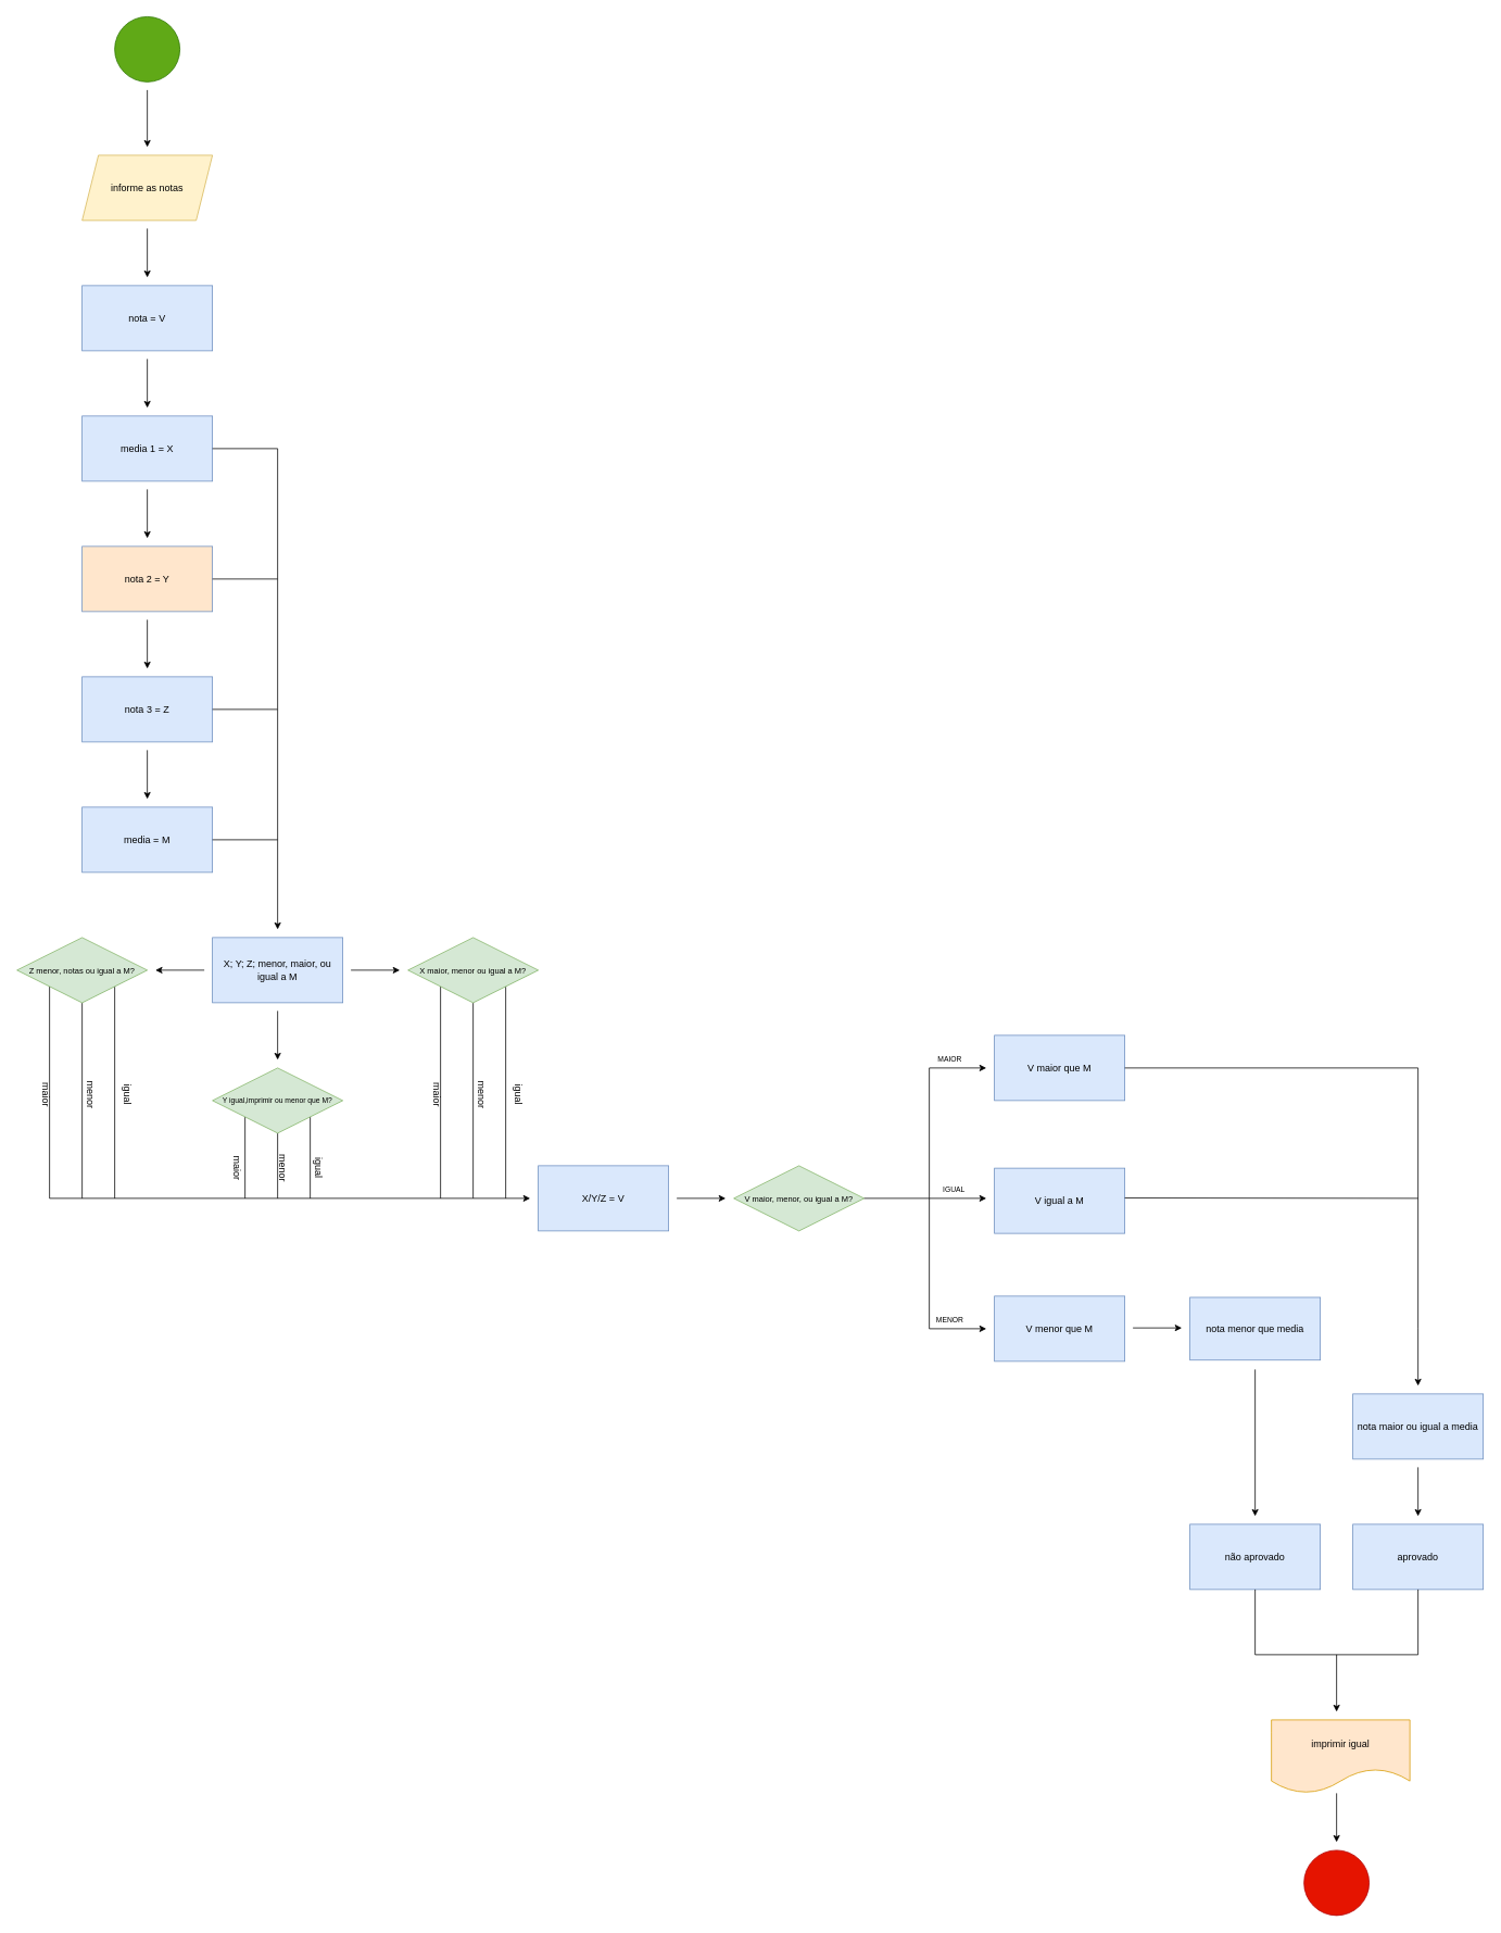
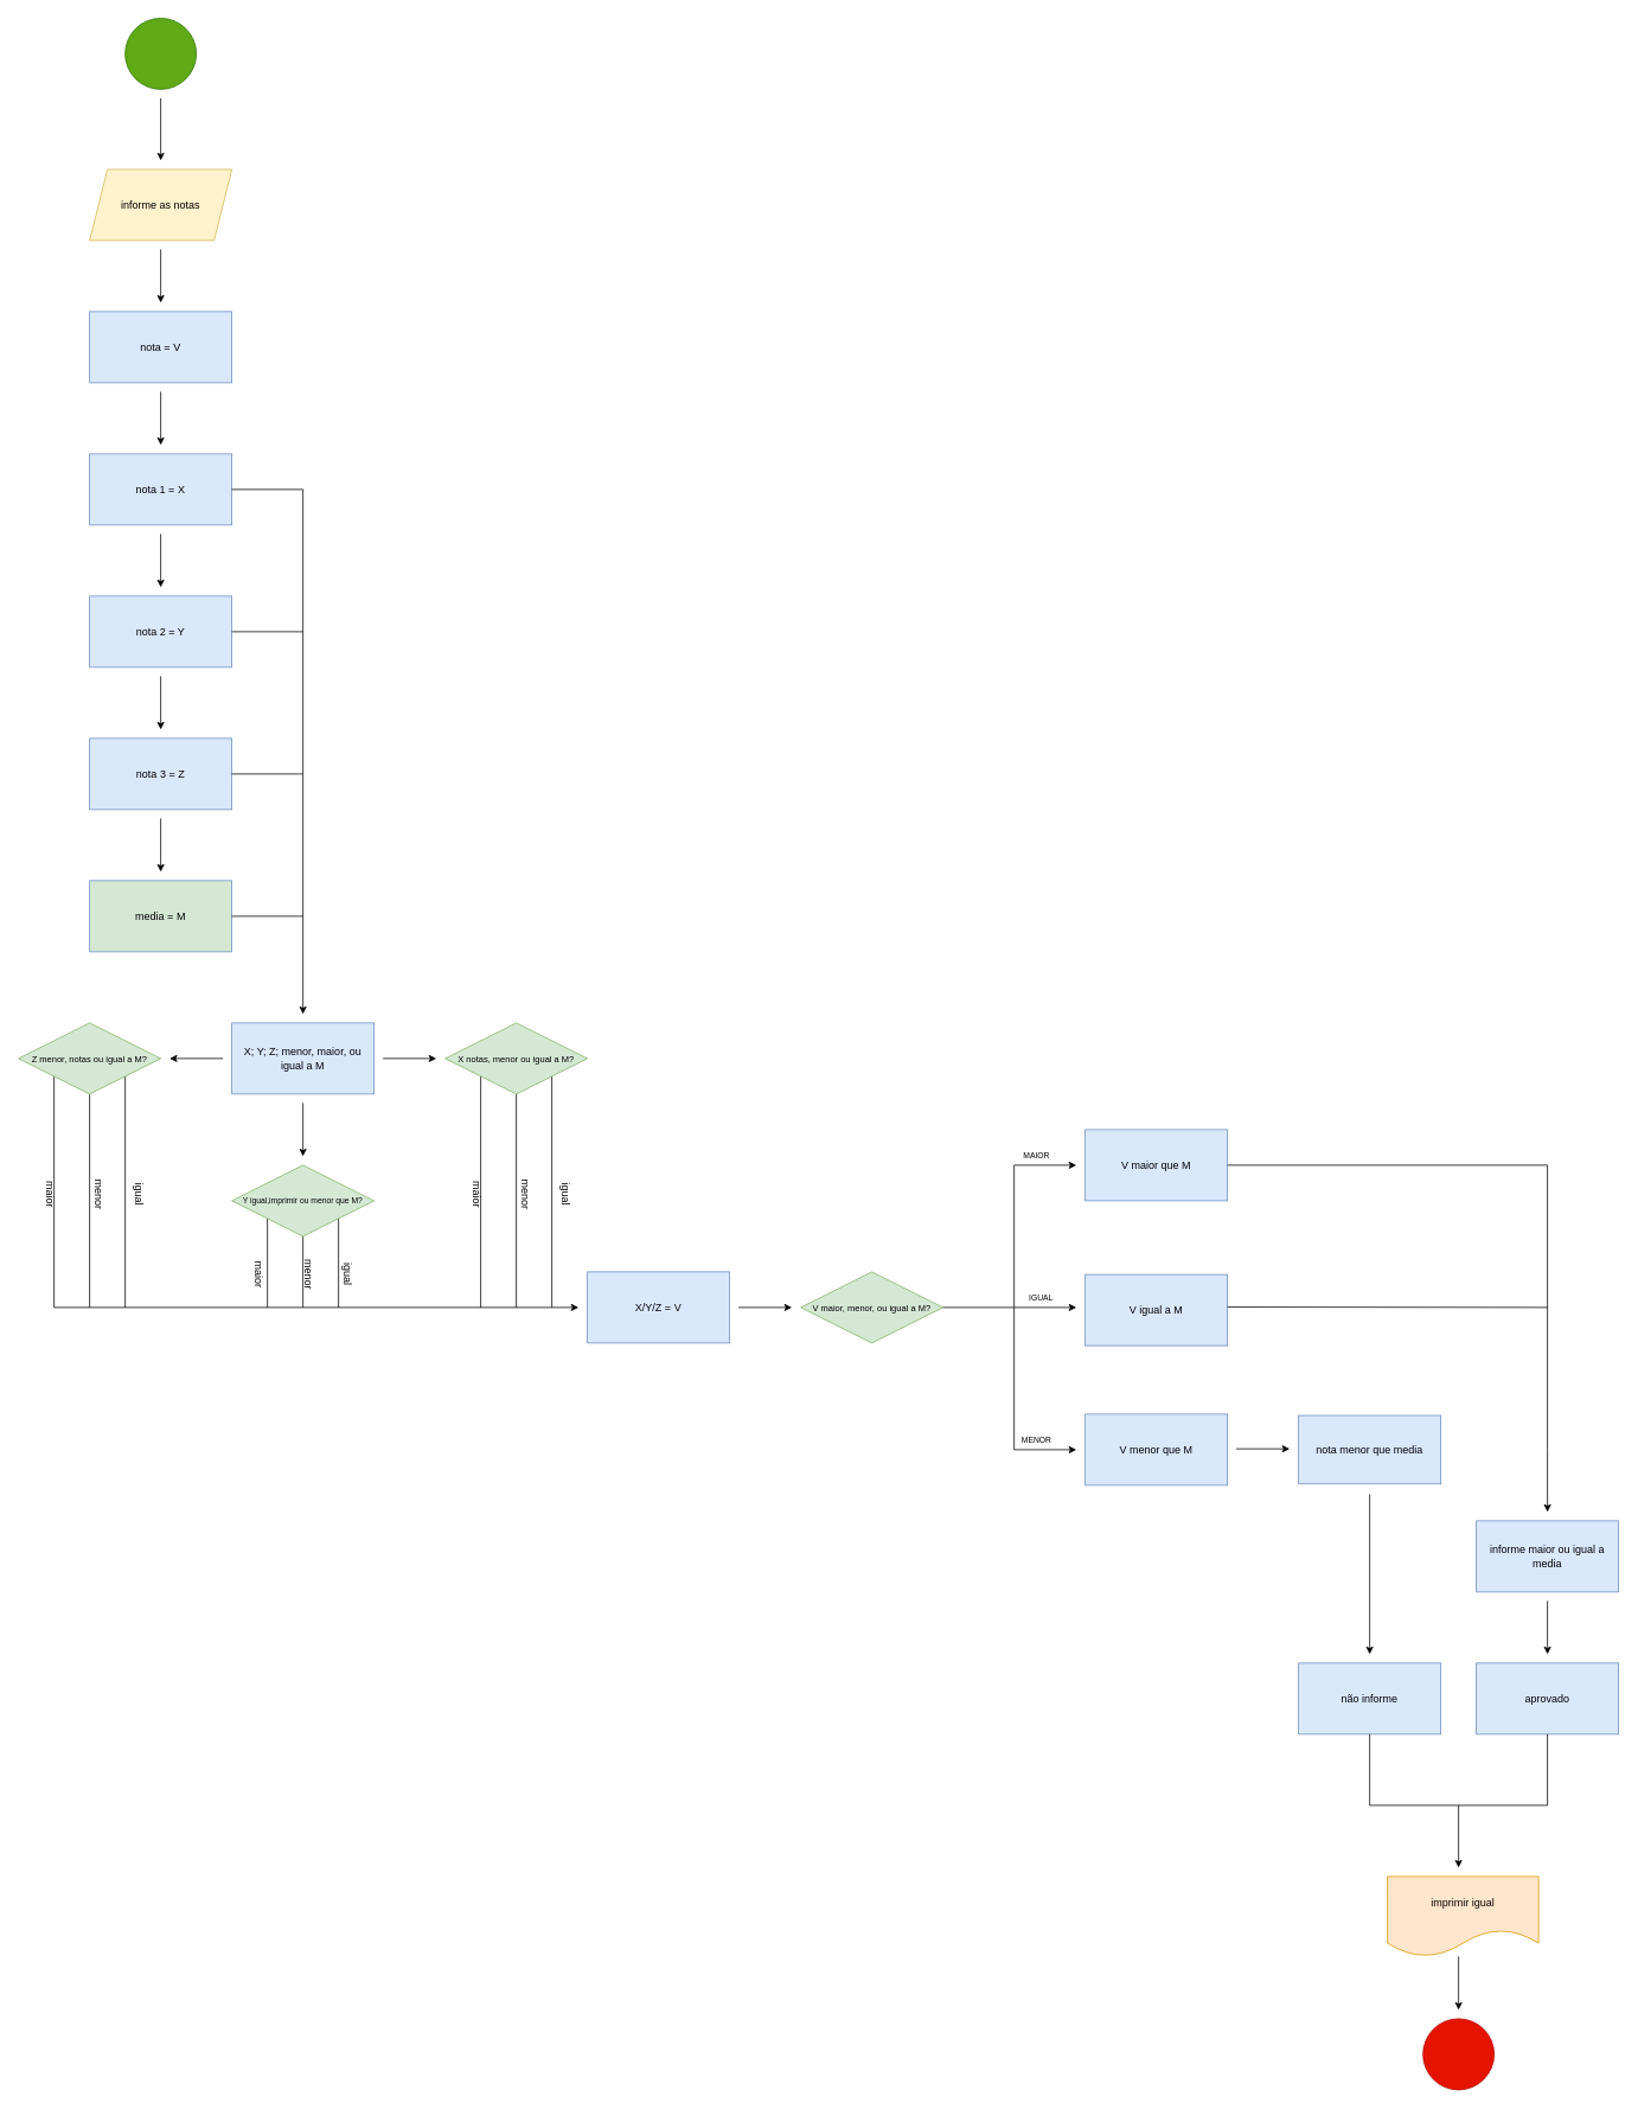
- <mxCell id="5" value="media 1 = X" style="whiteSpace=wrap;html=1;fillColor=#dae8fc;strokeColor=#6c8ebf;" parent="1" vertex="1"><mxGeometry x="100" y="510" width="160" height="80" as="geometry" /></mxCell>
+ <mxCell id="5" value="nota 1 = X" style="whiteSpace=wrap;html=1;fillColor=#dae8fc;strokeColor=#6c8ebf;" parent="1" vertex="1"><mxGeometry x="100" y="510" width="160" height="80" as="geometry" /></mxCell>
- <mxCell id="7" value="nota 2 = Y" style="rounded=0;whiteSpace=wrap;html=1;fillColor=#ffe6cc;strokeColor=#6c8ebf;" parent="1" vertex="1"><mxGeometry x="100" y="670" width="160" height="80" as="geometry" /></mxCell>
+ <mxCell id="7" value="nota 2 = Y" style="rounded=0;whiteSpace=wrap;html=1;fillColor=#dae8fc;strokeColor=#6c8ebf;" parent="1" vertex="1"><mxGeometry x="100" y="670" width="160" height="80" as="geometry" /></mxCell>
- <mxCell id="16" value="media = M" style="whiteSpace=wrap;html=1;fillColor=#dae8fc;strokeColor=#6c8ebf;" parent="1" vertex="1"><mxGeometry x="100" y="990" width="160" height="80" as="geometry" /></mxCell>
+ <mxCell id="16" value="media = M" style="whiteSpace=wrap;html=1;fillColor=#d5e8d4;strokeColor=#6c8ebf;" parent="1" vertex="1"><mxGeometry x="100" y="990" width="160" height="80" as="geometry" /></mxCell>
- <mxCell id="45" value="X maior, menor ou igual a M?" style="rhombus;whiteSpace=wrap;html=1;fontSize=10;fillColor=#d5e8d4;strokeColor=#82b366;" parent="1" vertex="1"><mxGeometry x="500" y="1150" width="160" height="80" as="geometry" /></mxCell>
+ <mxCell id="45" value="X notas, menor ou igual a M?" style="rhombus;whiteSpace=wrap;html=1;fontSize=10;fillColor=#d5e8d4;strokeColor=#82b366;" parent="1" vertex="1"><mxGeometry x="500" y="1150" width="160" height="80" as="geometry" /></mxCell>
- <mxCell id="68" value="nota maior ou igual a media" style="whiteSpace=wrap;html=1;fillColor=#dae8fc;strokeColor=#6c8ebf;" parent="1" vertex="1"><mxGeometry x="1660" y="1710" width="160" height="80" as="geometry" /></mxCell>
+ <mxCell id="68" value="informe maior ou igual a media" style="whiteSpace=wrap;html=1;fillColor=#dae8fc;strokeColor=#6c8ebf;" parent="1" vertex="1"><mxGeometry x="1660" y="1710" width="160" height="80" as="geometry" /></mxCell>
- <mxCell id="71" value="não aprovado" style="whiteSpace=wrap;html=1;fillColor=#dae8fc;strokeColor=#6c8ebf;" parent="1" vertex="1"><mxGeometry x="1460" y="1870" width="160" height="80" as="geometry" /></mxCell>
+ <mxCell id="71" value="não informe" style="whiteSpace=wrap;html=1;fillColor=#dae8fc;strokeColor=#6c8ebf;" parent="1" vertex="1"><mxGeometry x="1460" y="1870" width="160" height="80" as="geometry" /></mxCell>
